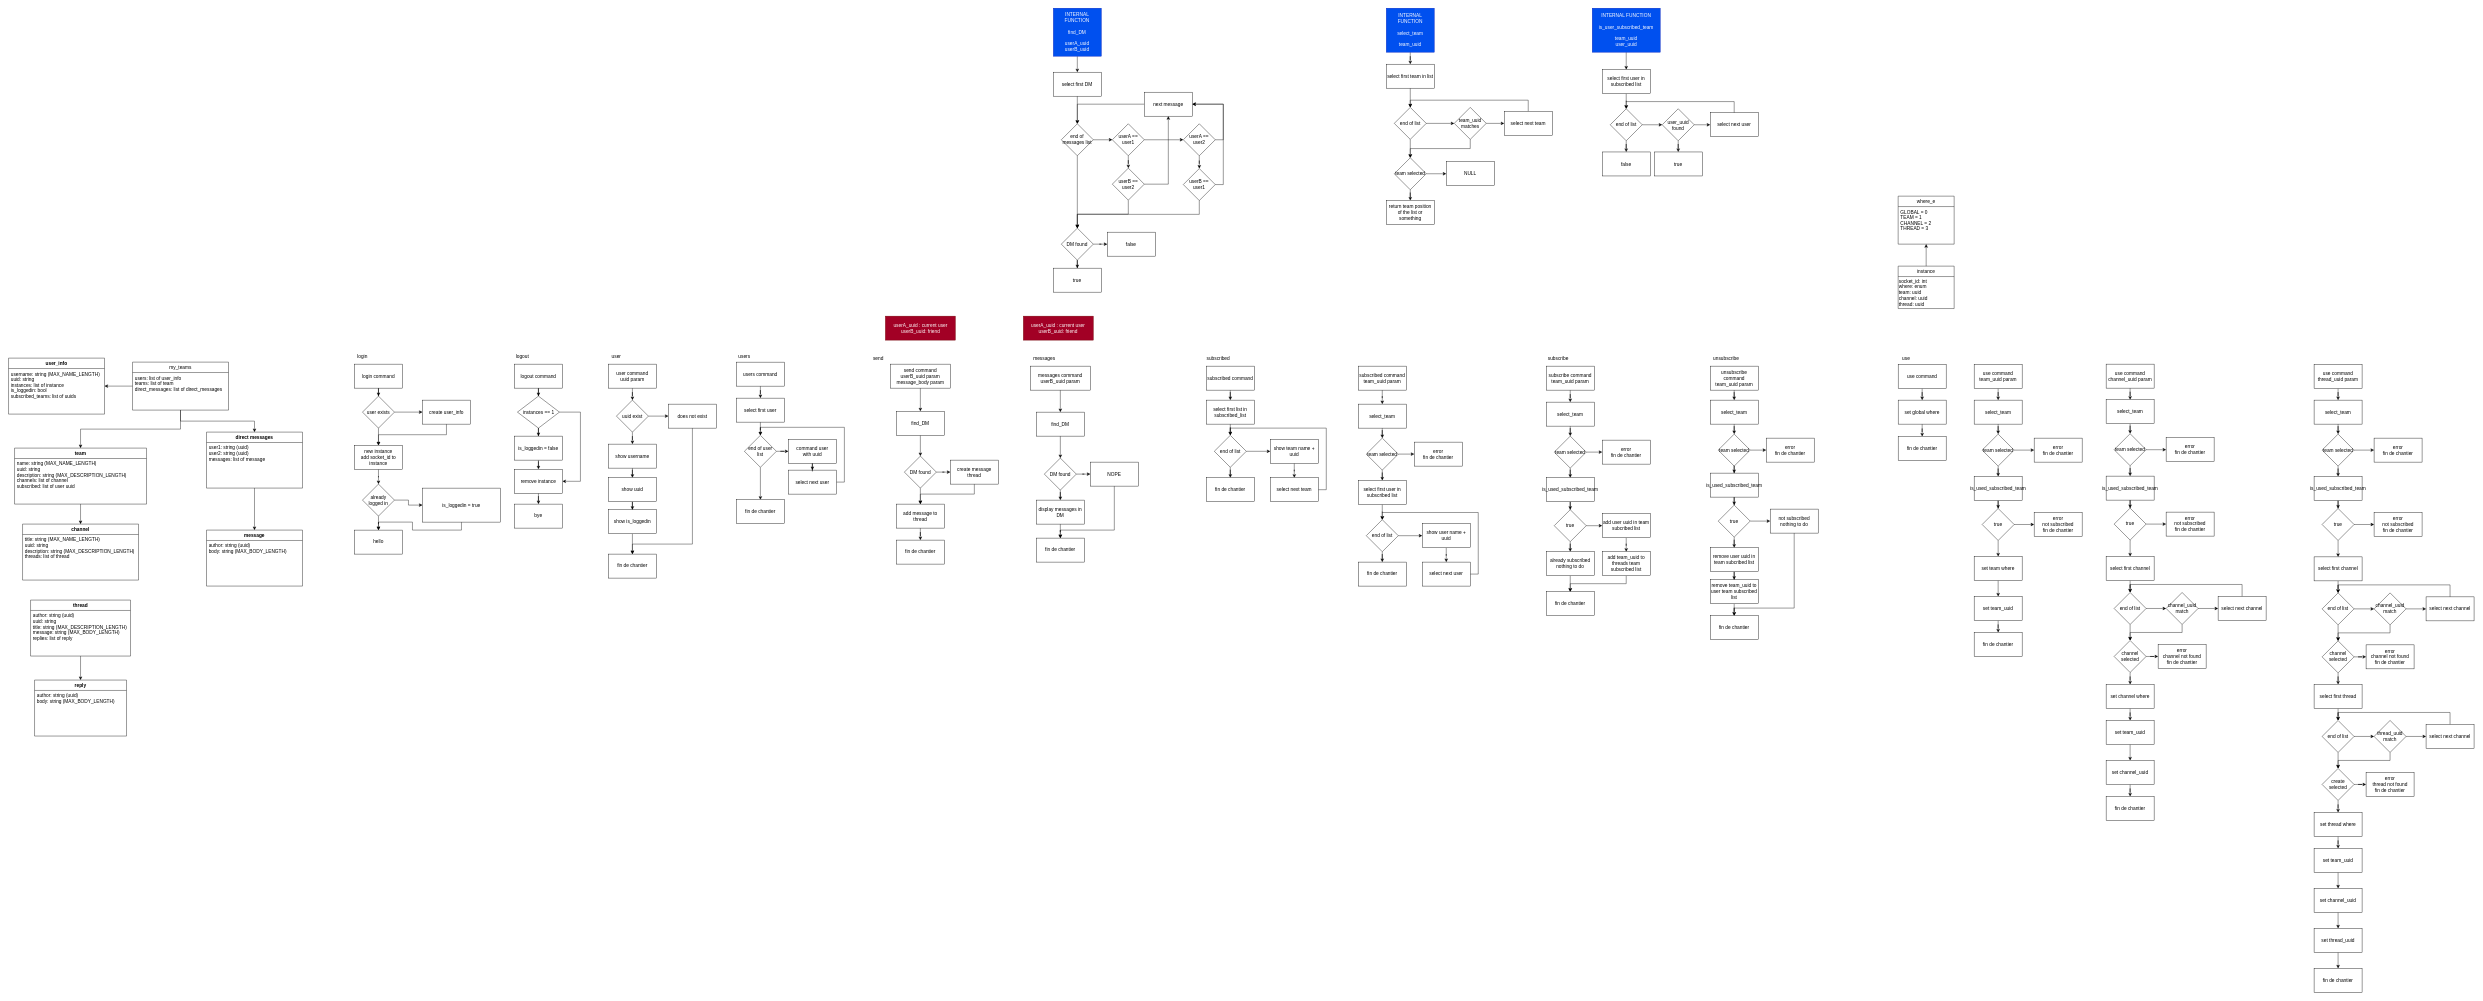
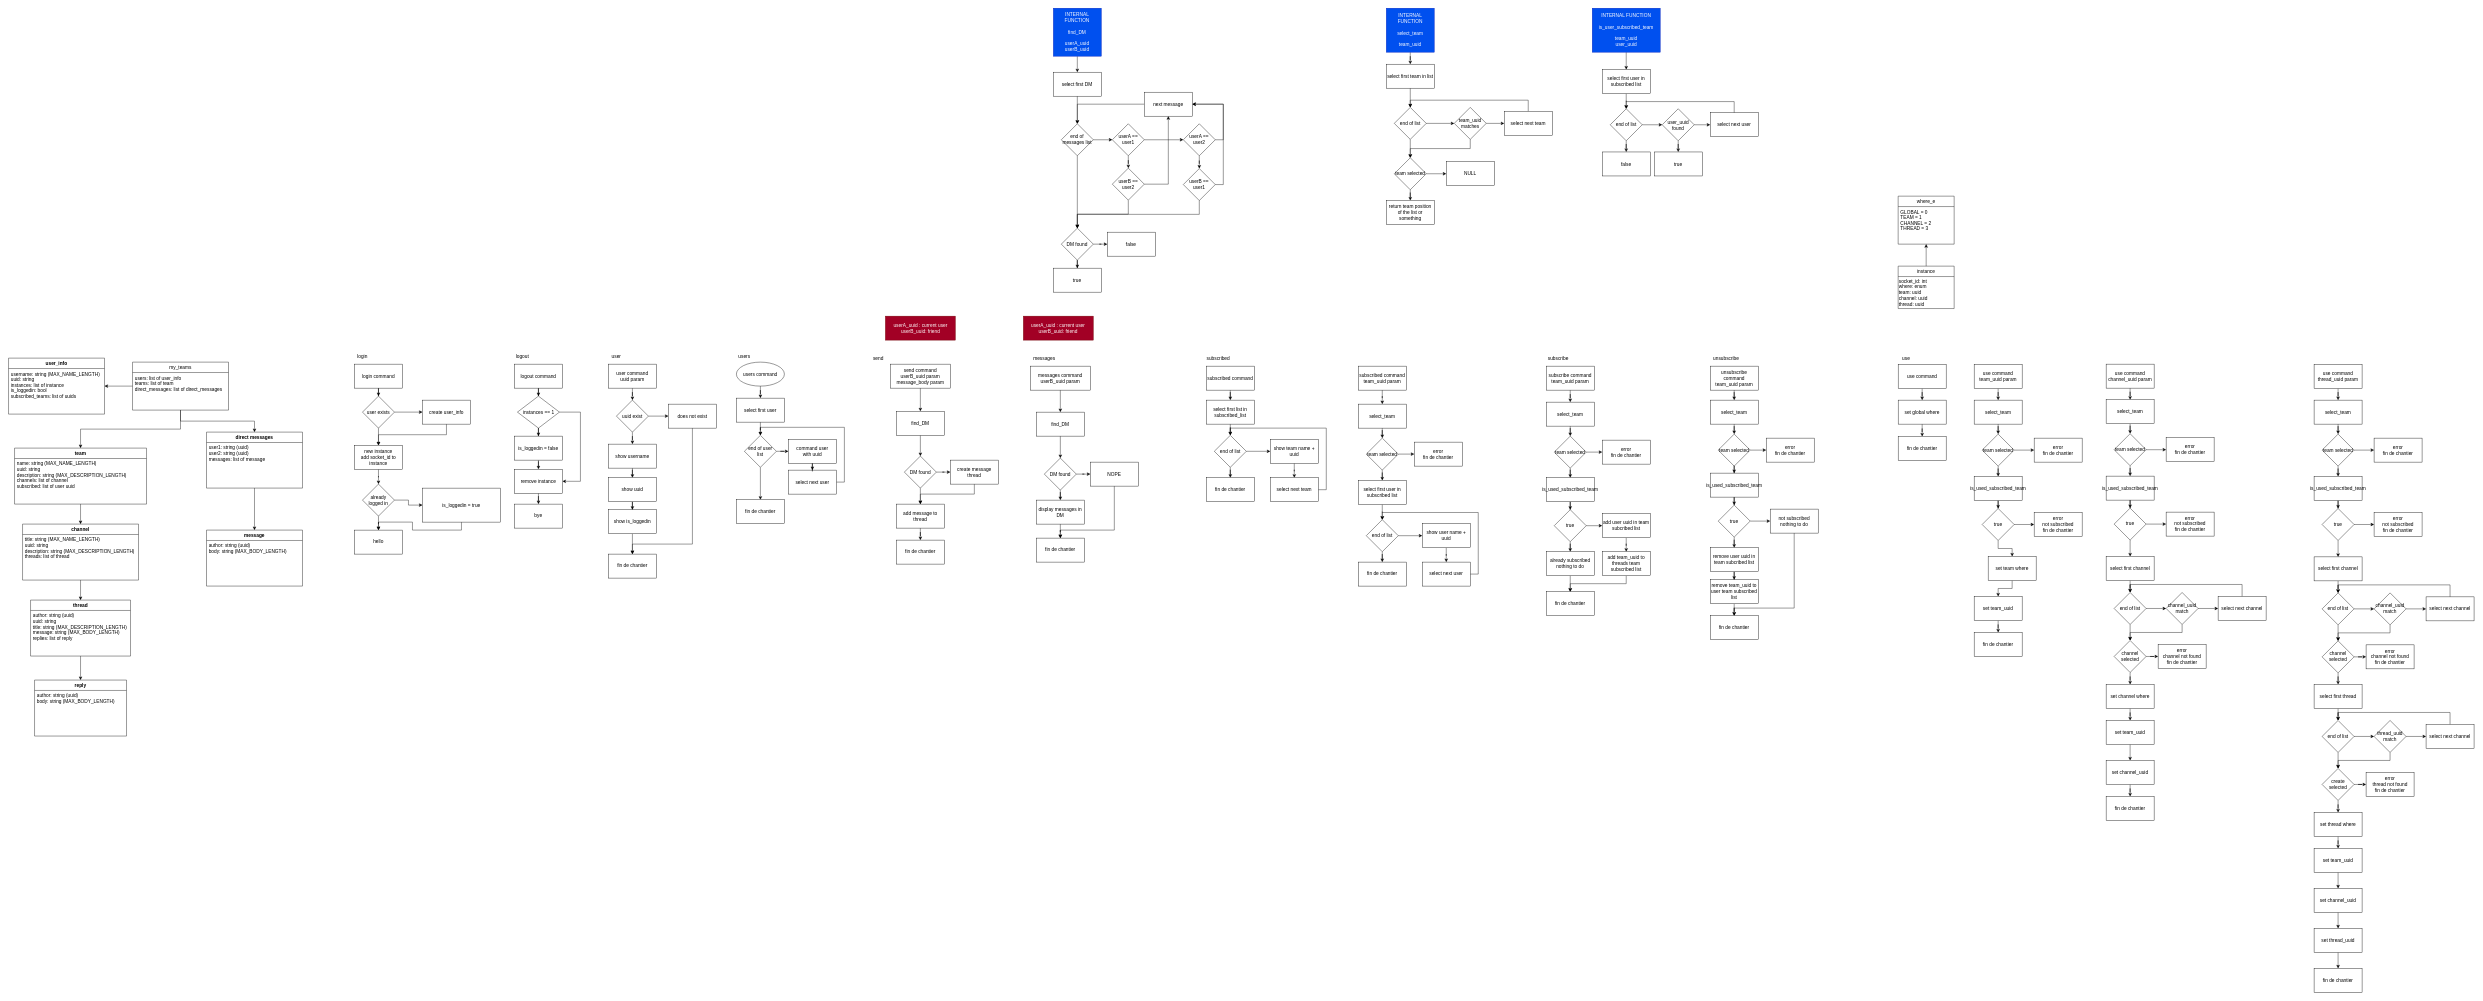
- <mxCell id="54" value="users command" style="rounded=0;whiteSpace=wrap;html=1;" vertex="1" parent="1"><mxGeometry x="1840" y="905" width="120" height="60" as="geometry" /></mxCell>
+ <mxCell id="54" value="users command" style="ellipse;whiteSpace=wrap;html=1;" vertex="1" parent="1"><mxGeometry x="1840" y="905" width="120" height="60" as="geometry" /></mxCell>
- <mxCell id="264" value="set team where" style="rounded=0;whiteSpace=wrap;html=1;" vertex="1" parent="1"><mxGeometry x="4935" y="1391" width="120" height="60" as="geometry" /></mxCell>
+ <mxCell id="264" value="set team where" style="rounded=0;whiteSpace=wrap;html=1;" vertex="1" parent="1"><mxGeometry x="4970" y="1391" width="120" height="60" as="geometry" /></mxCell>
+ <mxCell id="16" style="edgeStyle=orthogonalEdgeStyle;rounded=0;orthogonalLoop=1;jettySize=auto;html=1;" edge="1" parent="1" source="23" target="25"><mxGeometry relative="1" as="geometry" /></mxCell>
